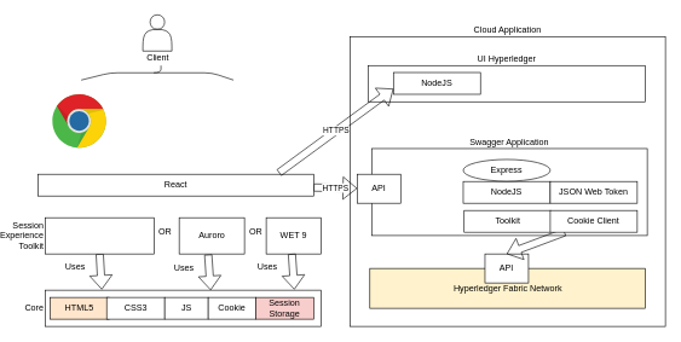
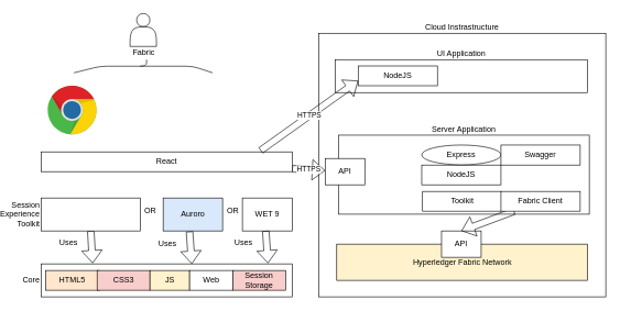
- <mxCell id="7" value="Cloud Application" style="rounded=0;whiteSpace=wrap;html=1;labelPosition=center;verticalLabelPosition=top;align=center;verticalAlign=bottom;" vertex="1" parent="1"><mxGeometry x="440" y="50" width="435" height="400" as="geometry" /></mxCell>
+ <mxCell id="7" value="Cloud Instrastructure" style="rounded=0;whiteSpace=wrap;html=1;labelPosition=center;verticalLabelPosition=top;align=center;verticalAlign=bottom;" vertex="1" parent="1"><mxGeometry x="440" y="50" width="435" height="400" as="geometry" /></mxCell>
- <mxCell id="6" value="Client" style="text;html=1;align=center;verticalAlign=middle;resizable=0;points=[];autosize=1;" vertex="1" parent="1"><mxGeometry x="149.5" y="70" width="50" height="20" as="geometry" /></mxCell>
+ <mxCell id="6" value="Fabric" style="text;html=1;align=center;verticalAlign=middle;resizable=0;points=[];autosize=1;" vertex="1" parent="1"><mxGeometry x="149.5" y="70" width="50" height="20" as="geometry" /></mxCell>
- <mxCell id="28" value="UI Hyperledger" style="rounded=0;whiteSpace=wrap;html=1;labelBackgroundColor=none;align=center;labelPosition=center;verticalLabelPosition=top;verticalAlign=bottom;" vertex="1" parent="1"><mxGeometry x="465" y="90" width="382.5" height="50" as="geometry" /></mxCell>
+ <mxCell id="28" value="UI Application" style="rounded=0;whiteSpace=wrap;html=1;labelBackgroundColor=none;align=center;labelPosition=center;verticalLabelPosition=top;verticalAlign=bottom;" vertex="1" parent="1"><mxGeometry x="465" y="90" width="382.5" height="50" as="geometry" /></mxCell>
- <mxCell id="27" value="Swagger Application" style="rounded=0;whiteSpace=wrap;html=1;labelBackgroundColor=none;align=center;labelPosition=center;verticalLabelPosition=top;verticalAlign=bottom;" vertex="1" parent="1"><mxGeometry x="470" y="204.6" width="380" height="120" as="geometry" /></mxCell>
+ <mxCell id="27" value="Server Application" style="rounded=0;whiteSpace=wrap;html=1;labelBackgroundColor=none;align=center;labelPosition=center;verticalLabelPosition=top;verticalAlign=bottom;" vertex="1" parent="1"><mxGeometry x="470" y="204.6" width="380" height="120" as="geometry" /></mxCell>
+ <mxCell id="32" value="Swagger" style="rounded=0;whiteSpace=wrap;html=1;labelBackgroundColor=none;align=center;" vertex="1" parent="1"><mxGeometry x="716.25" y="219.6" width="120" height="30.4" as="geometry" /></mxCell>
- <mxCell id="19" value="React" style="rounded=0;whiteSpace=wrap;html=1;labelBackgroundColor=none;" vertex="1" parent="1"><mxGeometry x="10" y="240" width="380" height="30" as="geometry" /></mxCell>
+ <mxCell id="19" value="React" style="rounded=0;whiteSpace=wrap;html=1;labelBackgroundColor=none;" vertex="1" parent="1"><mxGeometry x="20" y="230" width="380" height="30" as="geometry" /></mxCell>
- <mxCell id="33" value="JSON Web Token" style="rounded=0;whiteSpace=wrap;html=1;labelBackgroundColor=none;align=center;" vertex="1" parent="1"><mxGeometry x="716.25" y="250" width="120" height="30" as="geometry" /></mxCell>
- <mxCell id="38" value="Cookie Client" style="rounded=0;whiteSpace=wrap;html=1;labelBackgroundColor=none;align=center;" vertex="1" parent="1"><mxGeometry x="716.25" y="290" width="120" height="30" as="geometry" /></mxCell>
+ <mxCell id="38" value="Fabric Client" style="rounded=0;whiteSpace=wrap;html=1;labelBackgroundColor=none;align=center;" vertex="1" parent="1"><mxGeometry x="716.25" y="290" width="120" height="30" as="geometry" /></mxCell>
- <mxCell id="21" value="Auroro" style="rounded=0;whiteSpace=wrap;html=1;labelBackgroundColor=none;align=center;" vertex="1" parent="1"><mxGeometry x="204.6" y="300" width="90" height="50" as="geometry" /></mxCell>
+ <mxCell id="21" value="Auroro" style="rounded=0;whiteSpace=wrap;html=1;labelBackgroundColor=none;align=center;fillColor=#dae8fc;" vertex="1" parent="1"><mxGeometry x="204.6" y="300" width="90" height="50" as="geometry" /></mxCell>
- <mxCell id="14" value="CSS3" style="rounded=0;whiteSpace=wrap;html=1;" vertex="1" parent="1"><mxGeometry x="104.6" y="410" width="80" height="30" as="geometry" /></mxCell>
+ <mxCell id="14" value="CSS3" style="rounded=0;whiteSpace=wrap;html=1;fillColor=#f8cecc;" vertex="1" parent="1"><mxGeometry x="104.6" y="410" width="80" height="30" as="geometry" /></mxCell>
- <mxCell id="15" value="JS" style="rounded=0;whiteSpace=wrap;html=1;" vertex="1" parent="1"><mxGeometry x="184.6" y="410" width="60" height="30" as="geometry" /></mxCell>
+ <mxCell id="15" value="JS" style="rounded=0;whiteSpace=wrap;html=1;fillColor=#fff2cc;" vertex="1" parent="1"><mxGeometry x="184.6" y="410" width="60" height="30" as="geometry" /></mxCell>
- <mxCell id="16" value="Cookie" style="rounded=0;whiteSpace=wrap;html=1;" vertex="1" parent="1"><mxGeometry x="244.6" y="410" width="65.4" height="30" as="geometry" /></mxCell>
+ <mxCell id="16" value="Web" style="rounded=0;whiteSpace=wrap;html=1;" vertex="1" parent="1"><mxGeometry x="244.6" y="410" width="65.4" height="30" as="geometry" /></mxCell>
